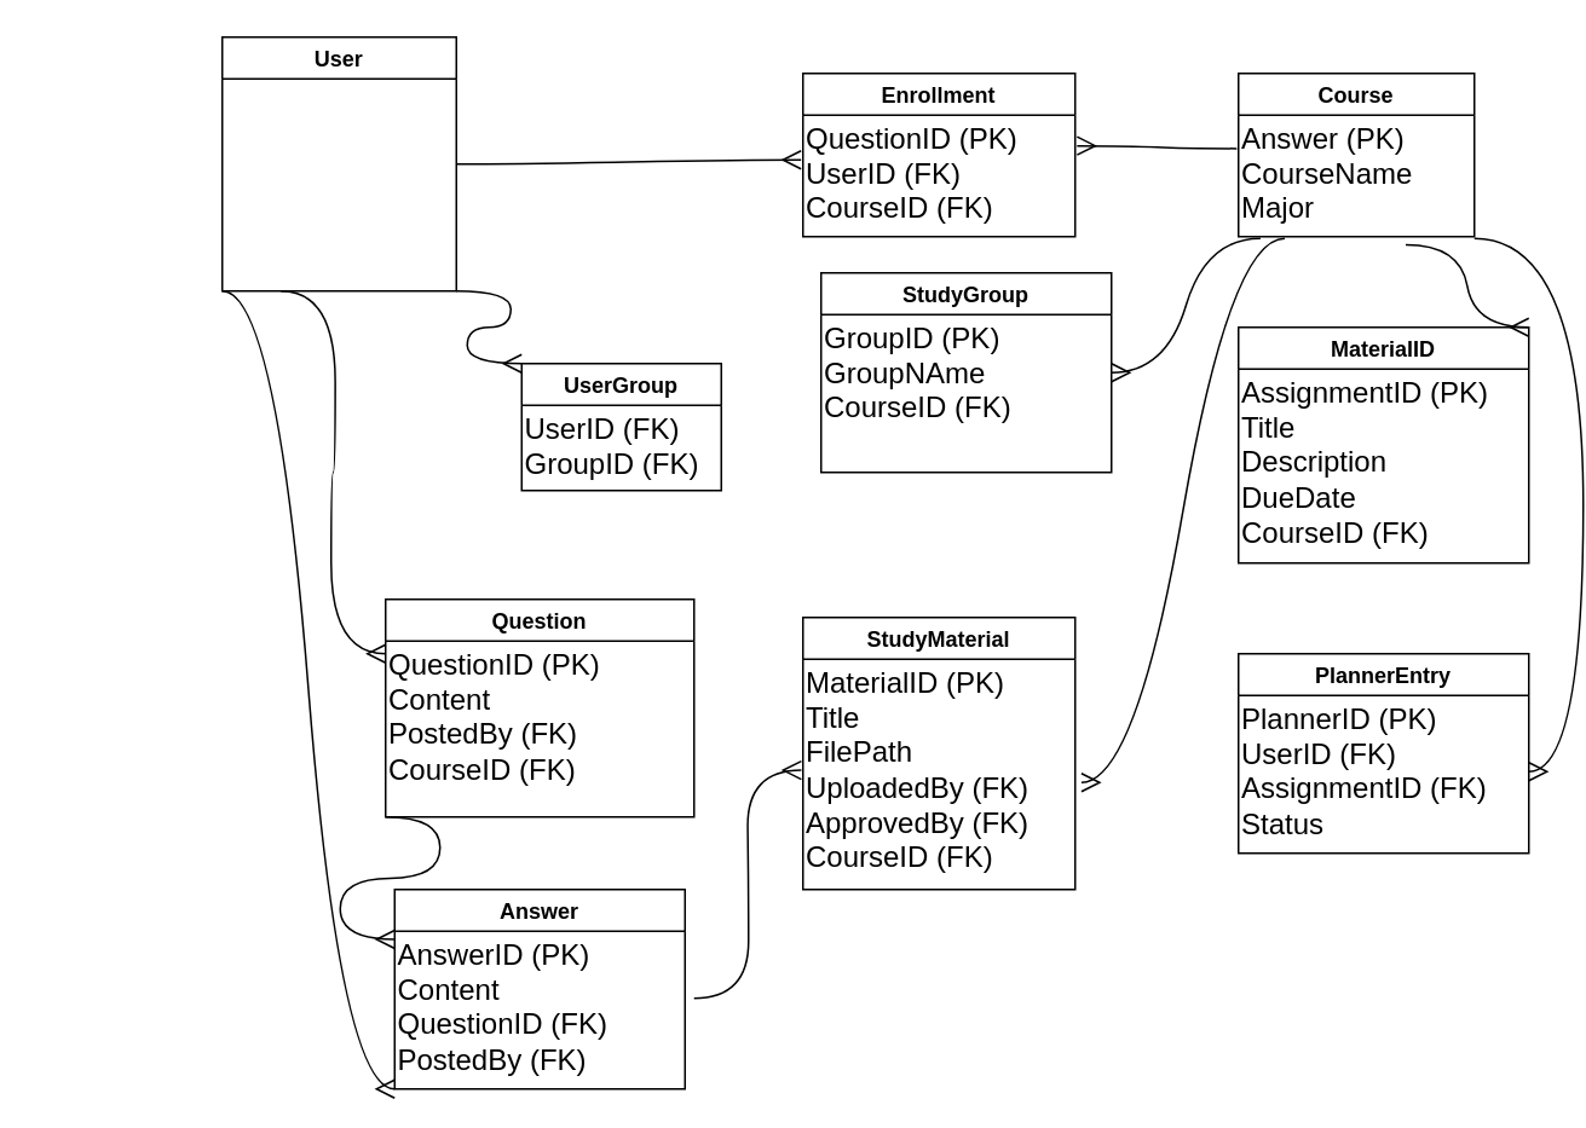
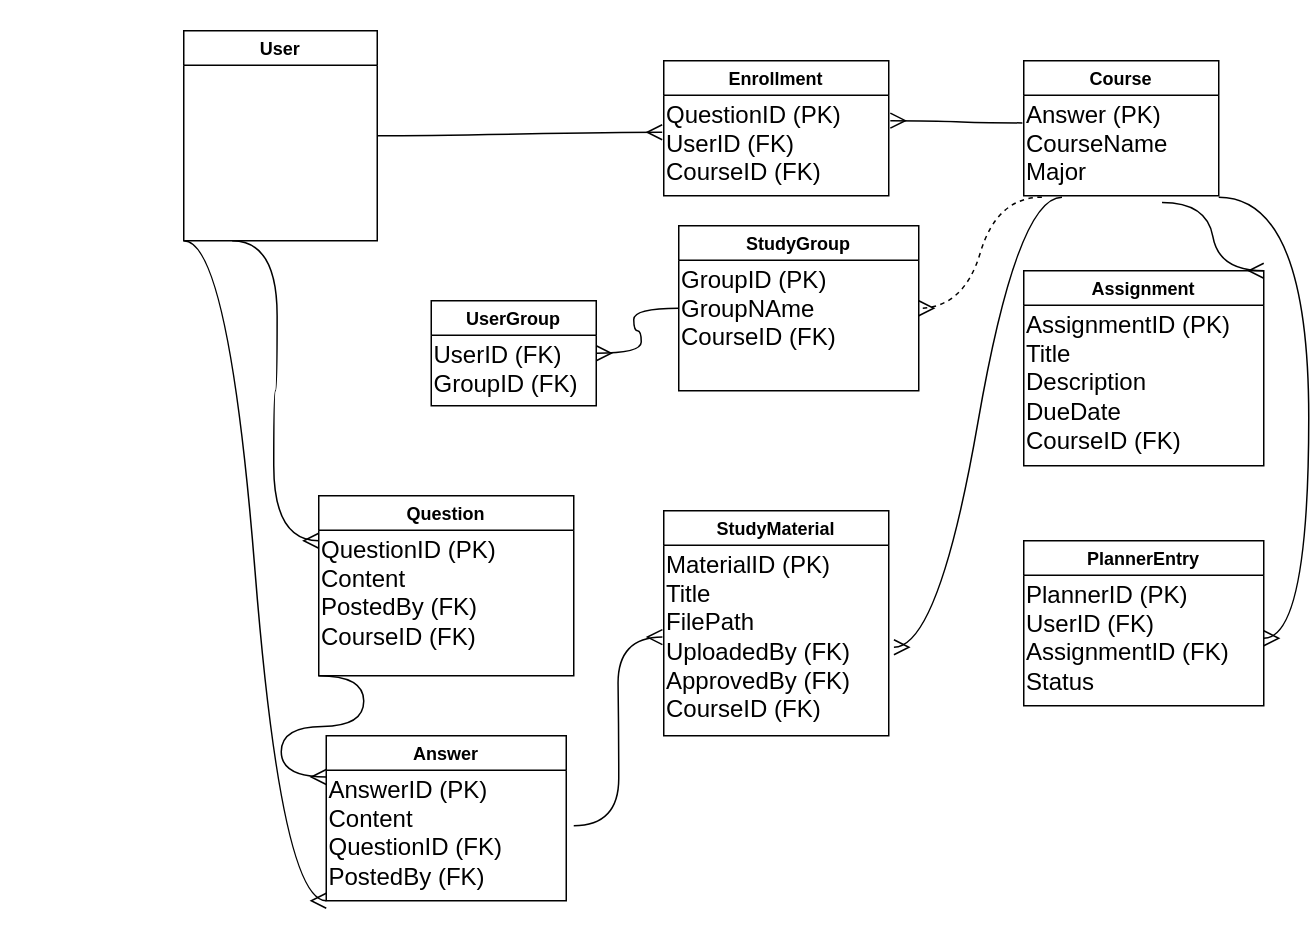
- <mxCell id="30" value="" style="edgeStyle=entityRelationEdgeStyle;fontSize=12;html=1;endArrow=ERmany;rounded=0;startSize=8;endSize=8;curved=1;exitX=0.093;exitY=1.014;exitDx=0;exitDy=0;exitPerimeter=0;entryX=1;entryY=0.5;entryDx=0;entryDy=0;" edge="1" parent="1" source="4" target="7"><mxGeometry width="100" height="100" relative="1" as="geometry"><mxPoint x="906" y="570" as="sourcePoint" /><mxPoint x="892" y="129" as="targetPoint" /></mxGeometry></mxCell>
+ <mxCell id="30" value="" style="edgeStyle=entityRelationEdgeStyle;fontSize=12;html=1;endArrow=ERmany;rounded=0;startSize=8;endSize=8;curved=1;exitX=0.093;exitY=1.014;exitDx=0;exitDy=0;exitPerimeter=0;entryX=1;entryY=0.5;entryDx=0;entryDy=0;dashed=1;" edge="1" parent="1" source="4" target="7"><mxGeometry width="100" height="100" relative="1" as="geometry"><mxPoint x="906" y="570" as="sourcePoint" /><mxPoint x="892" y="129" as="targetPoint" /></mxGeometry></mxCell>
- <mxCell id="23" value="" style="edgeStyle=entityRelationEdgeStyle;fontSize=12;html=1;endArrow=ERmany;rounded=0;startSize=8;endSize=8;curved=1;entryX=0;entryY=0;entryDx=0;entryDy=0;exitX=1;exitY=1;exitDx=0;exitDy=0;" edge="1" parent="1" source="2" target="9"><mxGeometry width="100" height="100" relative="1" as="geometry"><mxPoint x="252" y="150" as="sourcePoint" /><mxPoint x="422" y="360" as="targetPoint" /><Array as="points"><mxPoint x="292" y="160" /></Array></mxGeometry></mxCell>
- <mxCell id="13" value="MaterialID" style="swimlane;" vertex="1" parent="1"><mxGeometry x="682" y="180" width="160" height="130" as="geometry" /></mxCell>
+ <mxCell id="13" value="Assignment" style="swimlane;" vertex="1" parent="1"><mxGeometry x="682" y="180" width="160" height="130" as="geometry" /></mxCell>
+ <mxCell id="24" value="" style="edgeStyle=entityRelationEdgeStyle;fontSize=12;html=1;endArrow=ERmany;rounded=0;startSize=8;endSize=8;curved=1;entryX=1;entryY=0.5;entryDx=0;entryDy=0;" edge="1" parent="1" source="8" target="9"><mxGeometry width="100" height="100" relative="1" as="geometry"><mxPoint x="572" y="270" as="sourcePoint" /><mxPoint x="562" y="390" as="targetPoint" /></mxGeometry></mxCell>
